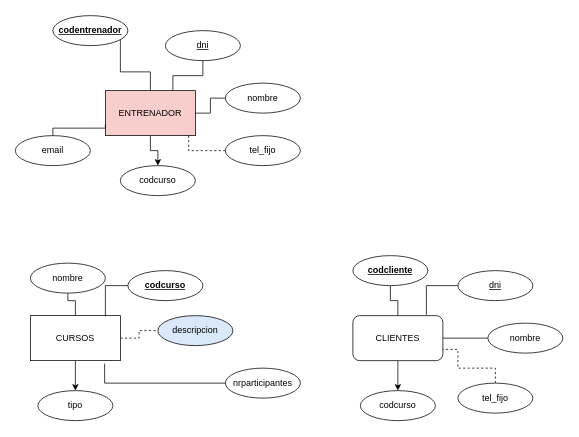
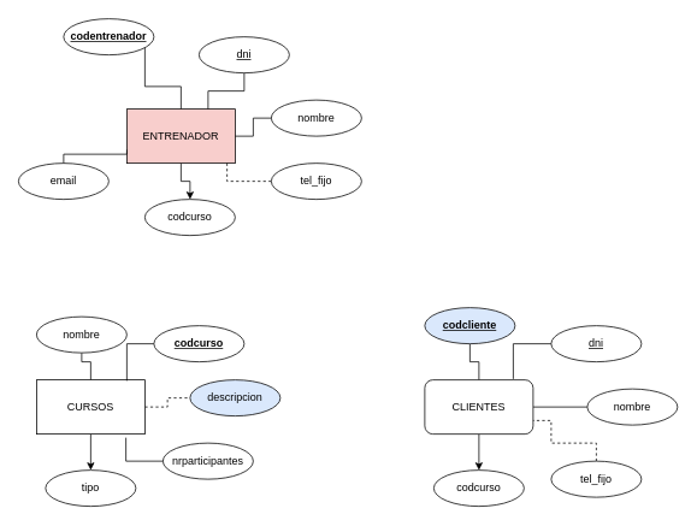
- <mxCell id="30" value="&lt;b&gt;codcliente&lt;/b&gt;" style="ellipse;whiteSpace=wrap;html=1;fontStyle=4" vertex="1" parent="1"><mxGeometry x="470" y="340" width="100" height="40" as="geometry" /></mxCell>
+ <mxCell id="30" value="&lt;b&gt;codcliente&lt;/b&gt;" style="ellipse;whiteSpace=wrap;html=1;fontStyle=4;fillColor=#dae8fc;" vertex="1" parent="1"><mxGeometry x="470" y="340" width="100" height="40" as="geometry" /></mxCell>
- <mxCell id="19" value="nrparticipantes" style="ellipse;whiteSpace=wrap;html=1;" vertex="1" parent="1"><mxGeometry x="300" y="490" width="100" height="40" as="geometry" /></mxCell>
+ <mxCell id="19" value="nrparticipantes" style="ellipse;whiteSpace=wrap;html=1;" vertex="1" parent="1"><mxGeometry x="180" y="490" width="100" height="40" as="geometry" /></mxCell>
